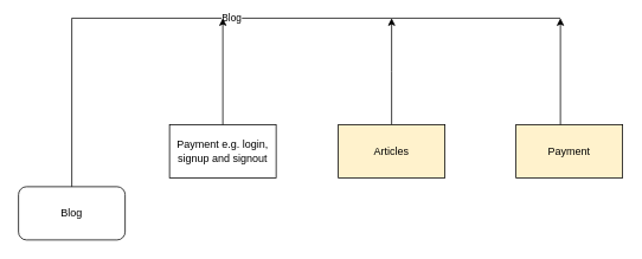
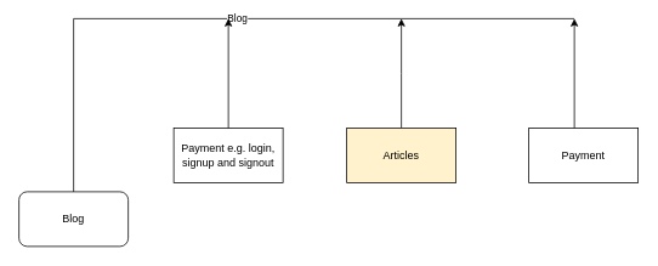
- <mxCell id="3" value="Payment" style="rounded=0;whiteSpace=wrap;html=1;fillColor=#fff2cc;" vertex="1" parent="1"><mxGeometry x="580" y="140" width="120" height="60" as="geometry" /></mxCell>
+ <mxCell id="3" value="Payment" style="rounded=0;whiteSpace=wrap;html=1;" vertex="1" parent="1"><mxGeometry x="580" y="140" width="120" height="60" as="geometry" /></mxCell>
